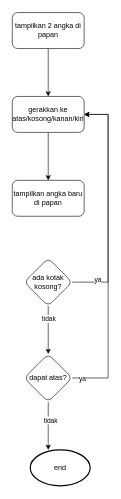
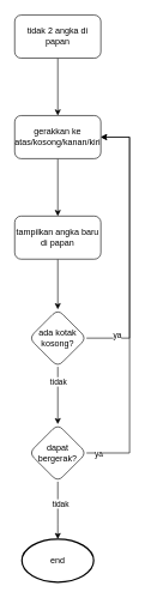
- <mxCell id="3" value="tampilkan 2 angka di papan" style="rounded=1;whiteSpace=wrap;html=1;" vertex="1" parent="1"><mxGeometry x="20" y="20" width="120" height="60" as="geometry" /></mxCell>
+ <mxCell id="3" value="tidak 2 angka di papan" style="rounded=1;whiteSpace=wrap;html=1;" vertex="1" parent="1"><mxGeometry x="20" y="20" width="120" height="60" as="geometry" /></mxCell>
+ <mxCell id="6" value="" style="edgeStyle=orthogonalEdgeStyle;rounded=0;orthogonalLoop=1;jettySize=auto;html=1;" edge="1" parent="1" source="7" target="12"><mxGeometry relative="1" as="geometry" /></mxCell>
- <mxCell id="17" value="dapat atas?" style="rhombus;whiteSpace=wrap;html=1;rounded=1;" vertex="1" parent="1"><mxGeometry x="40" y="590" width="80" height="80" as="geometry" /></mxCell>
+ <mxCell id="17" value="dapat bergerak?" style="rhombus;whiteSpace=wrap;html=1;rounded=1;" vertex="1" parent="1"><mxGeometry x="40" y="590" width="80" height="80" as="geometry" /></mxCell>
- <mxCell id="18" value="end" style="strokeWidth=2;html=1;shape=mxgraph.flowchart.start_1;whiteSpace=wrap;" vertex="1" parent="1"><mxGeometry x="50" y="750" width="100" height="60" as="geometry" /></mxCell>
+ <mxCell id="18" value="end" style="strokeWidth=2;html=1;shape=mxgraph.flowchart.start_1;whiteSpace=wrap;" vertex="1" parent="1"><mxGeometry x="30" y="750" width="100" height="60" as="geometry" /></mxCell>
